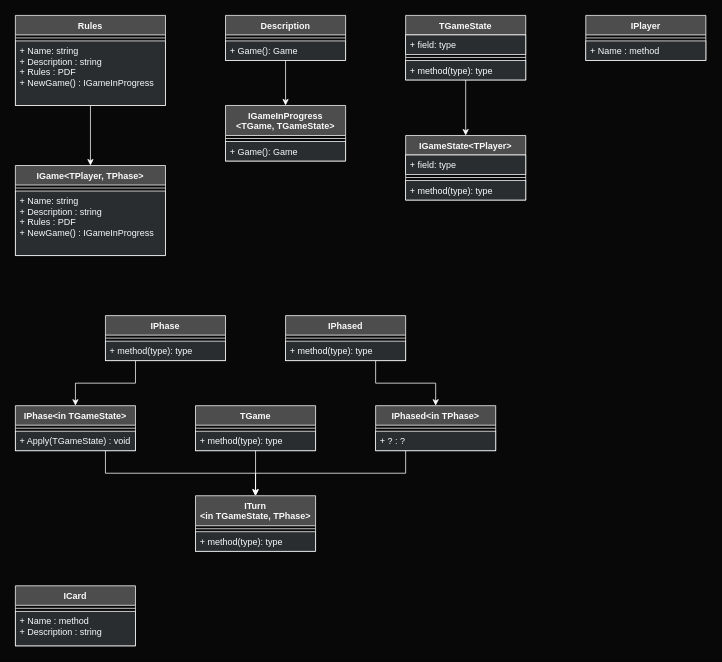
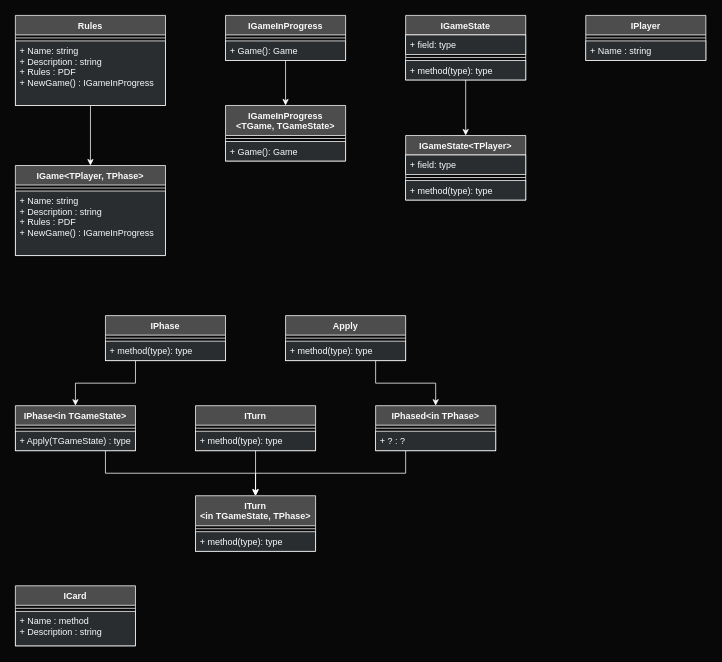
- <mxCell id="45" value="Description" style="swimlane;fontStyle=1;align=center;verticalAlign=top;childLayout=stackLayout;horizontal=1;startSize=26;horizontalStack=0;resizeParent=1;resizeParentMax=0;resizeLast=0;collapsible=1;marginBottom=0;strokeColor=#FFFFFF;fillColor=#4D4D4D;fontColor=#FAFAFA;" vertex="1" parent="1"><mxGeometry x="300" y="20" width="160" height="60" as="geometry" /></mxCell>
+ <mxCell id="45" value="IGameInProgress" style="swimlane;fontStyle=1;align=center;verticalAlign=top;childLayout=stackLayout;horizontal=1;startSize=26;horizontalStack=0;resizeParent=1;resizeParentMax=0;resizeLast=0;collapsible=1;marginBottom=0;strokeColor=#FFFFFF;fillColor=#4D4D4D;fontColor=#FAFAFA;" vertex="1" parent="1"><mxGeometry x="300" y="20" width="160" height="60" as="geometry" /></mxCell>
- <mxCell id="10" value="TGameState" style="swimlane;fontStyle=1;align=center;verticalAlign=top;childLayout=stackLayout;horizontal=1;startSize=26;horizontalStack=0;resizeParent=1;resizeParentMax=0;resizeLast=0;collapsible=1;marginBottom=0;strokeColor=#FFFFFF;fillColor=#4D4D4D;fontColor=#FAFAFA;" vertex="1" parent="1"><mxGeometry x="540" y="20" width="160" height="86" as="geometry" /></mxCell>
+ <mxCell id="10" value="IGameState" style="swimlane;fontStyle=1;align=center;verticalAlign=top;childLayout=stackLayout;horizontal=1;startSize=26;horizontalStack=0;resizeParent=1;resizeParentMax=0;resizeLast=0;collapsible=1;marginBottom=0;strokeColor=#FFFFFF;fillColor=#4D4D4D;fontColor=#FAFAFA;" vertex="1" parent="1"><mxGeometry x="540" y="20" width="160" height="86" as="geometry" /></mxCell>
- <mxCell id="50" value="+ Name : method&#10;" style="text;strokeColor=#FFFFFF;fillColor=#2A2D30;align=left;verticalAlign=top;spacingLeft=4;spacingRight=4;overflow=hidden;rotatable=0;points=[[0,0.5],[1,0.5]];portConstraint=eastwest;gradientColor=none;fontColor=#FAFAFA;" vertex="1" parent="48"><mxGeometry y="34" width="160" height="26" as="geometry" /></mxCell>
+ <mxCell id="50" value="+ Name : string&#10;" style="text;strokeColor=#FFFFFF;fillColor=#2A2D30;align=left;verticalAlign=top;spacingLeft=4;spacingRight=4;overflow=hidden;rotatable=0;points=[[0,0.5],[1,0.5]];portConstraint=eastwest;gradientColor=none;fontColor=#FAFAFA;" vertex="1" parent="48"><mxGeometry y="34" width="160" height="26" as="geometry" /></mxCell>
- <mxCell id="27" value="IPhased" style="swimlane;fontStyle=1;align=center;verticalAlign=top;childLayout=stackLayout;horizontal=1;startSize=26;horizontalStack=0;resizeParent=1;resizeParentMax=0;resizeLast=0;collapsible=1;marginBottom=0;strokeColor=#FFFFFF;fillColor=#4D4D4D;fontColor=#FAFAFA;" vertex="1" parent="1"><mxGeometry x="380" y="420" width="160" height="60" as="geometry" /></mxCell>
+ <mxCell id="27" value="Apply" style="swimlane;fontStyle=1;align=center;verticalAlign=top;childLayout=stackLayout;horizontal=1;startSize=26;horizontalStack=0;resizeParent=1;resizeParentMax=0;resizeLast=0;collapsible=1;marginBottom=0;strokeColor=#FFFFFF;fillColor=#4D4D4D;fontColor=#FAFAFA;" vertex="1" parent="1"><mxGeometry x="380" y="420" width="160" height="60" as="geometry" /></mxCell>
- <mxCell id="35" value="TGame" style="swimlane;fontStyle=1;align=center;verticalAlign=top;childLayout=stackLayout;horizontal=1;startSize=26;horizontalStack=0;resizeParent=1;resizeParentMax=0;resizeLast=0;collapsible=1;marginBottom=0;strokeColor=#FFFFFF;fillColor=#4D4D4D;fontColor=#FAFAFA;" vertex="1" parent="1"><mxGeometry x="260" y="540" width="160" height="60" as="geometry" /></mxCell>
+ <mxCell id="35" value="ITurn" style="swimlane;fontStyle=1;align=center;verticalAlign=top;childLayout=stackLayout;horizontal=1;startSize=26;horizontalStack=0;resizeParent=1;resizeParentMax=0;resizeLast=0;collapsible=1;marginBottom=0;strokeColor=#FFFFFF;fillColor=#4D4D4D;fontColor=#FAFAFA;" vertex="1" parent="1"><mxGeometry x="260" y="540" width="160" height="60" as="geometry" /></mxCell>
- <mxCell id="25" value="+ Apply(TGameState) : void" style="text;strokeColor=#FFFFFF;fillColor=#2A2D30;align=left;verticalAlign=top;spacingLeft=4;spacingRight=4;overflow=hidden;rotatable=0;points=[[0,0.5],[1,0.5]];portConstraint=eastwest;gradientColor=none;fontColor=#FAFAFA;" vertex="1" parent="23"><mxGeometry y="34" width="160" height="26" as="geometry" /></mxCell>
+ <mxCell id="25" value="+ Apply(TGameState) : type" style="text;strokeColor=#FFFFFF;fillColor=#2A2D30;align=left;verticalAlign=top;spacingLeft=4;spacingRight=4;overflow=hidden;rotatable=0;points=[[0,0.5],[1,0.5]];portConstraint=eastwest;gradientColor=none;fontColor=#FAFAFA;" vertex="1" parent="23"><mxGeometry y="34" width="160" height="26" as="geometry" /></mxCell>
